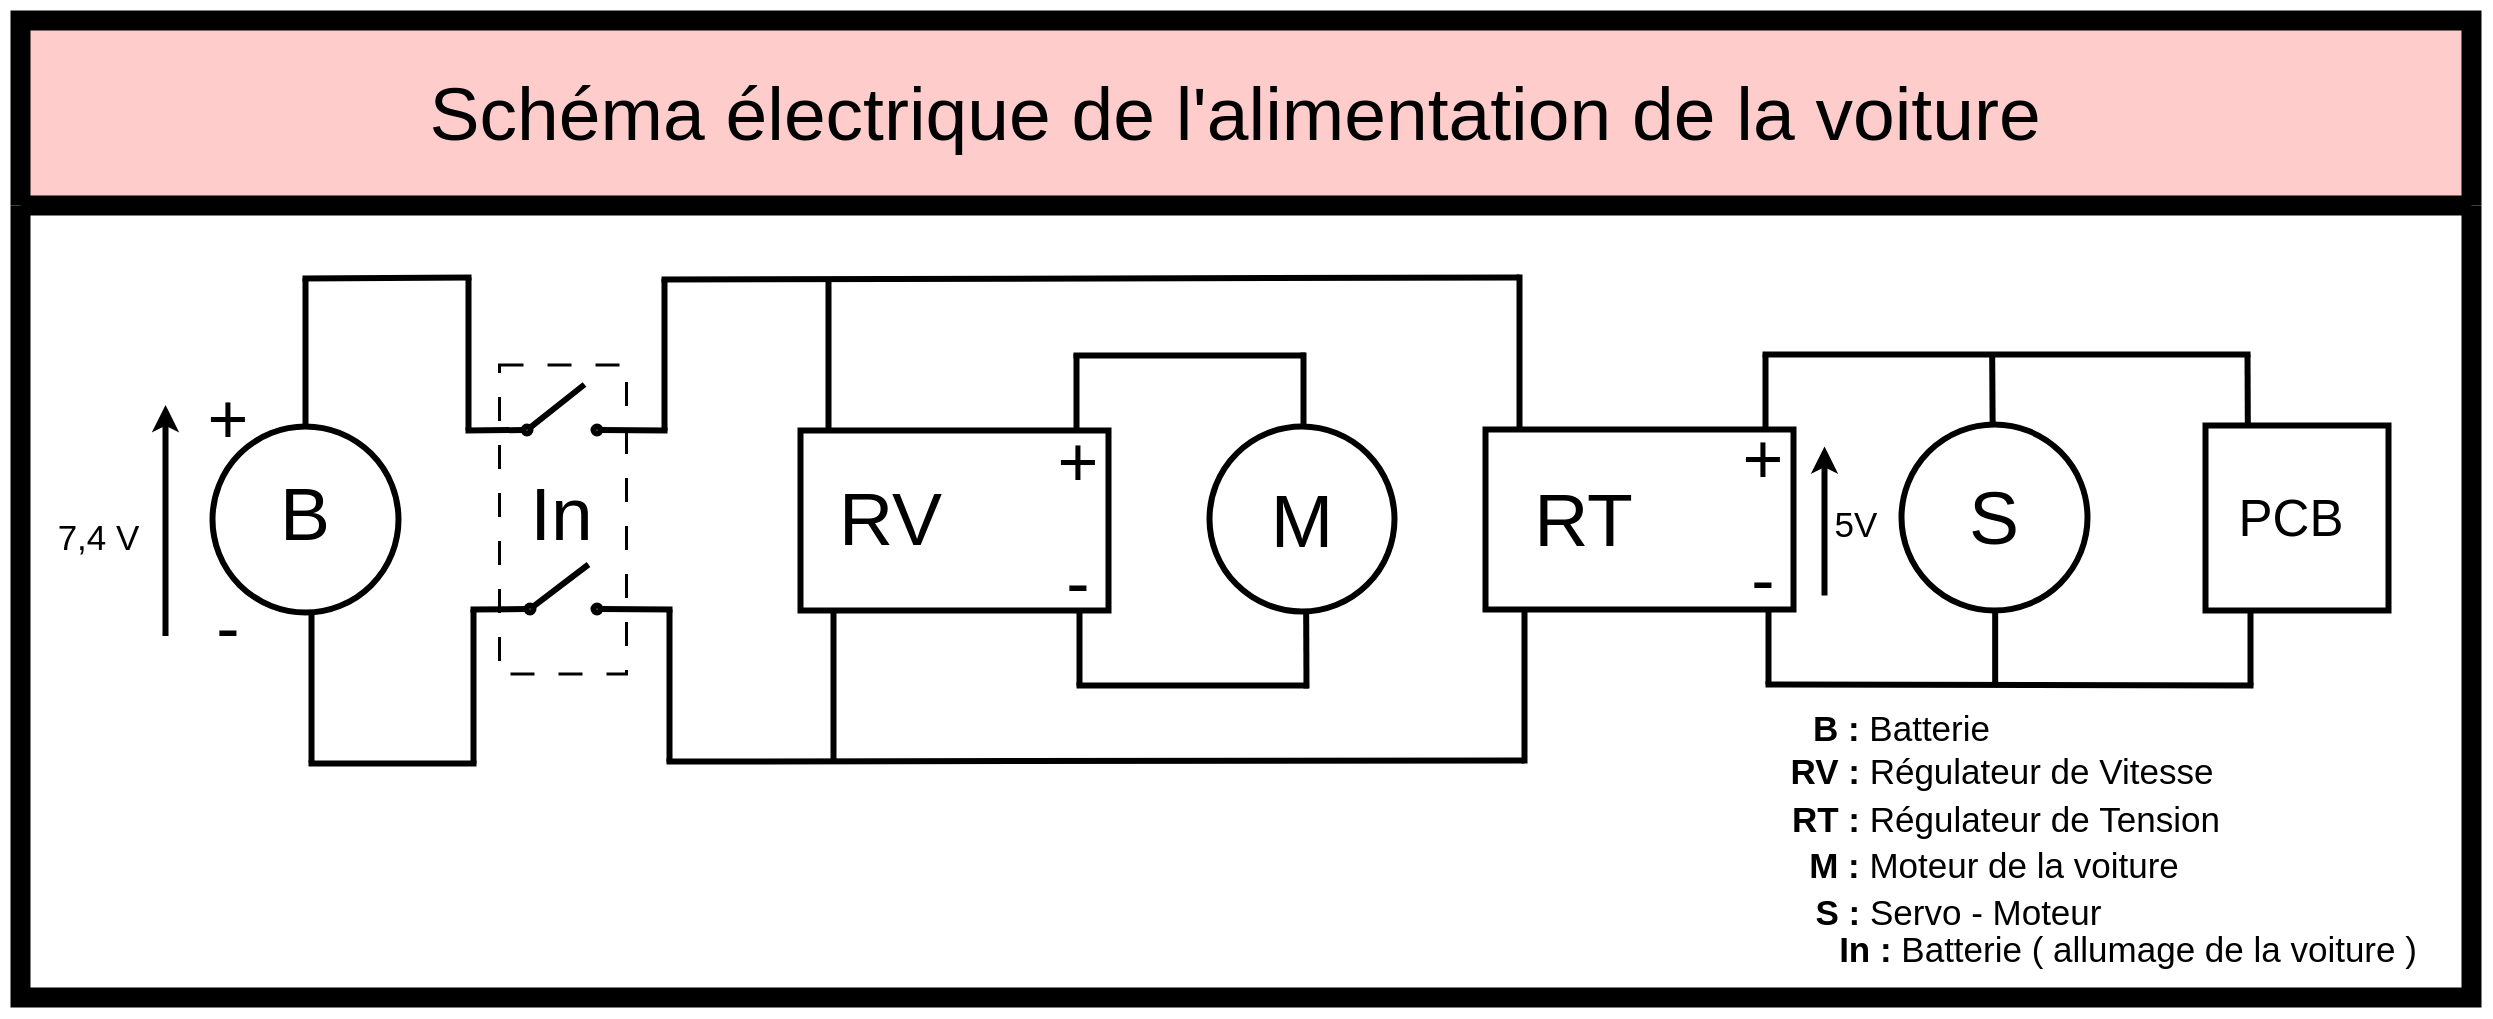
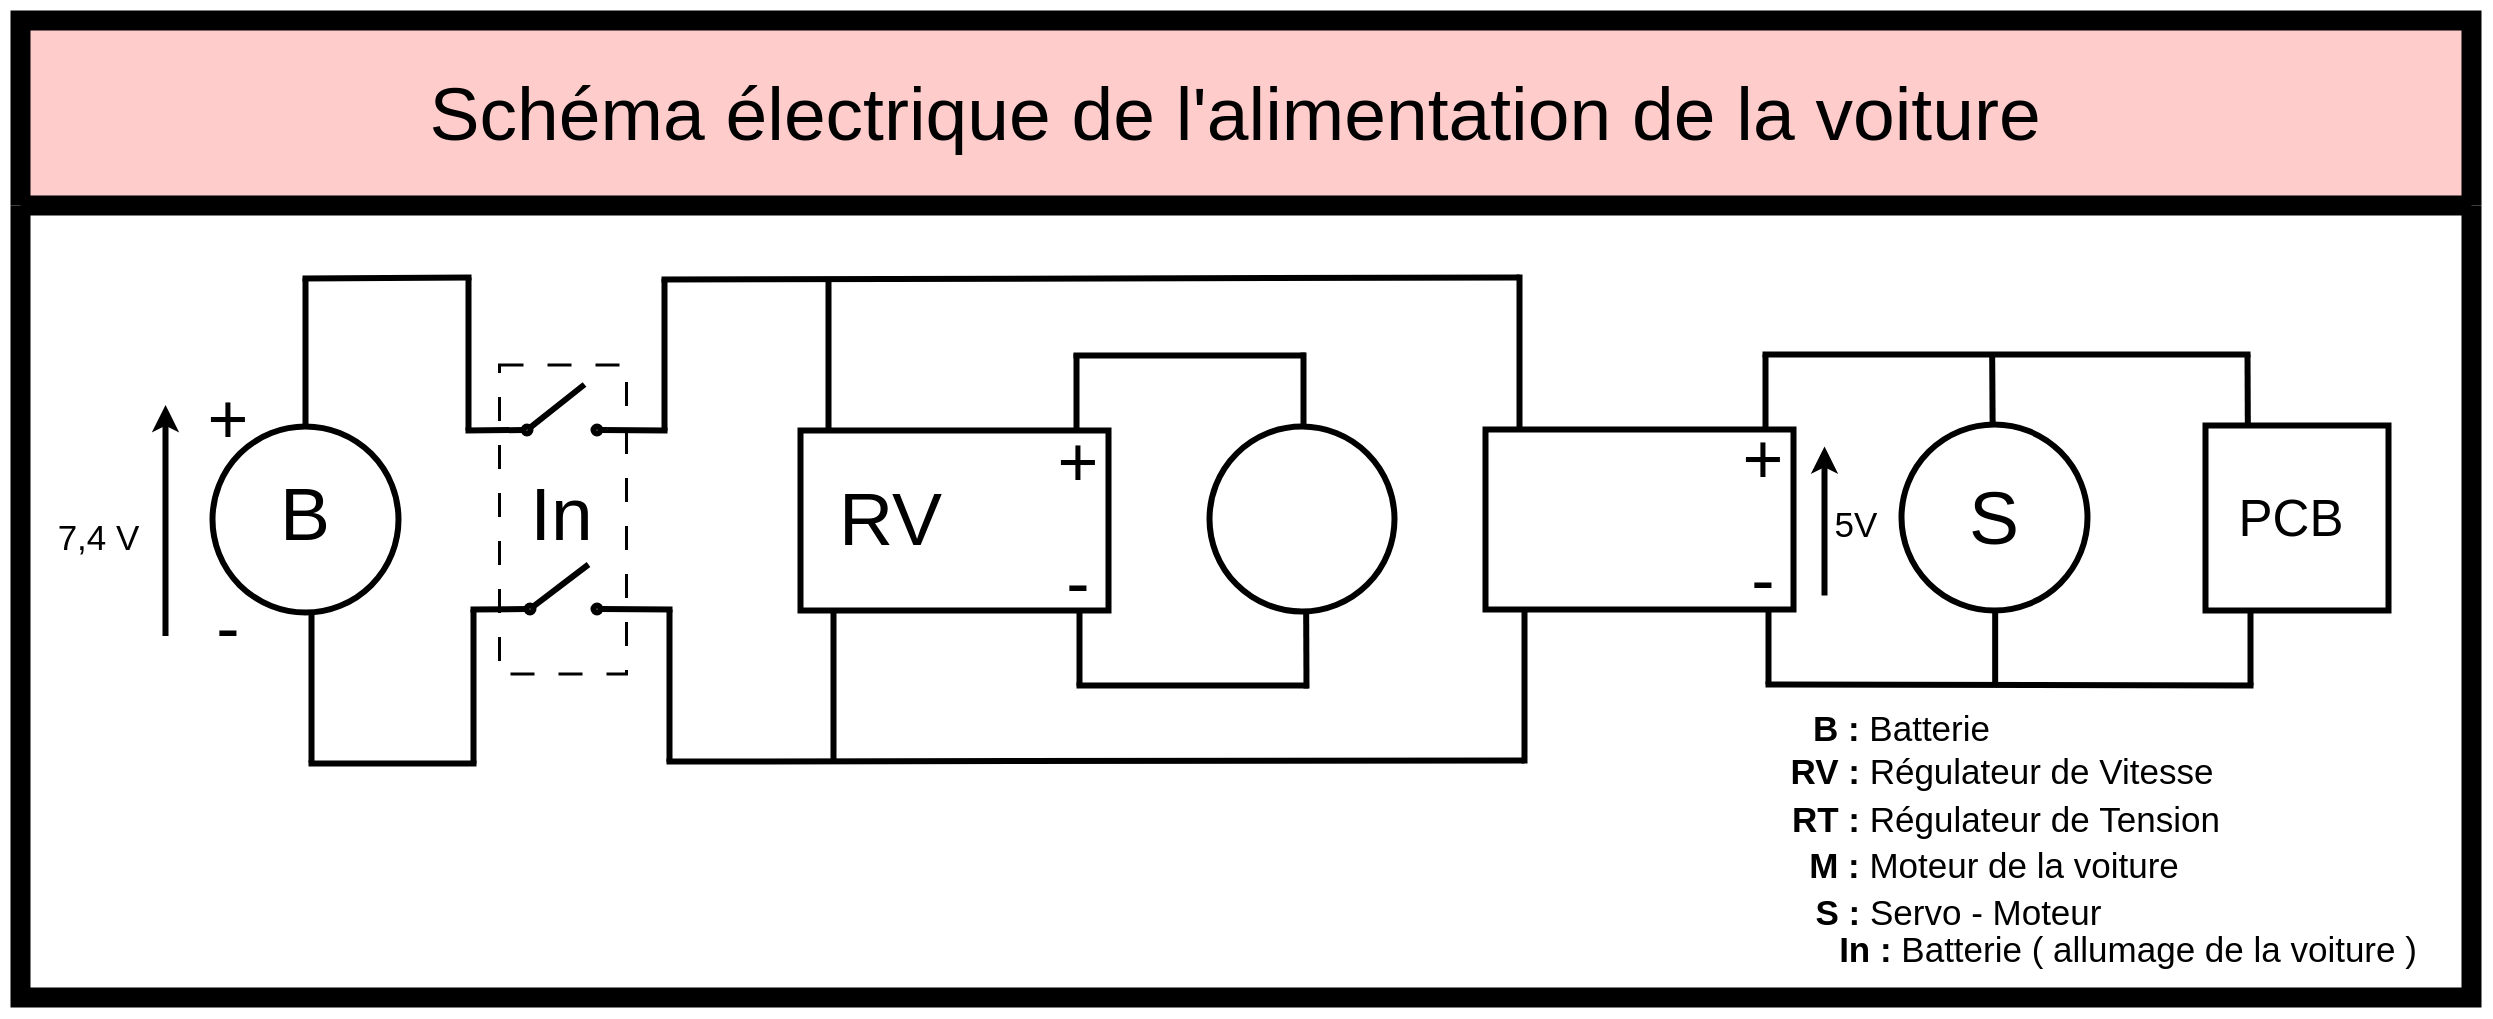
- <mxCell id="61" value="&lt;font style=&quot;font-size: 75px;&quot;&gt;RT&lt;/font&gt;" style="text;html=1;align=center;verticalAlign=middle;whiteSpace=wrap;rounded=0;" vertex="1" parent="1"><mxGeometry x="1519" y="476" width="129" height="86" as="geometry" /></mxCell>
- <mxCell id="49" value="&lt;font style=&quot;font-size: 75px;&quot;&gt;M&lt;/font&gt;" style="text;html=1;align=center;verticalAlign=middle;whiteSpace=wrap;rounded=0;" vertex="1" parent="1"><mxGeometry x="1218.5" y="478" width="166" height="84" as="geometry" /></mxCell>
